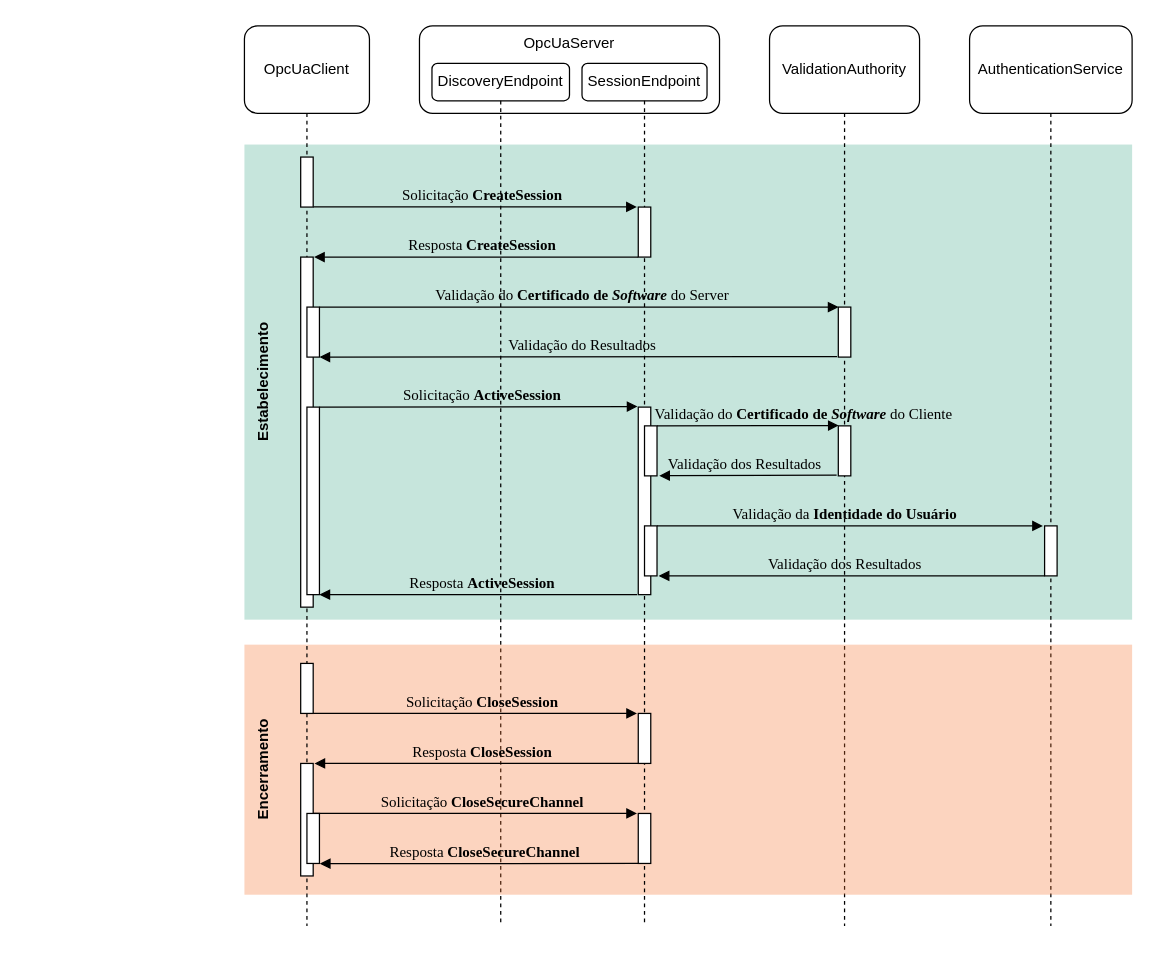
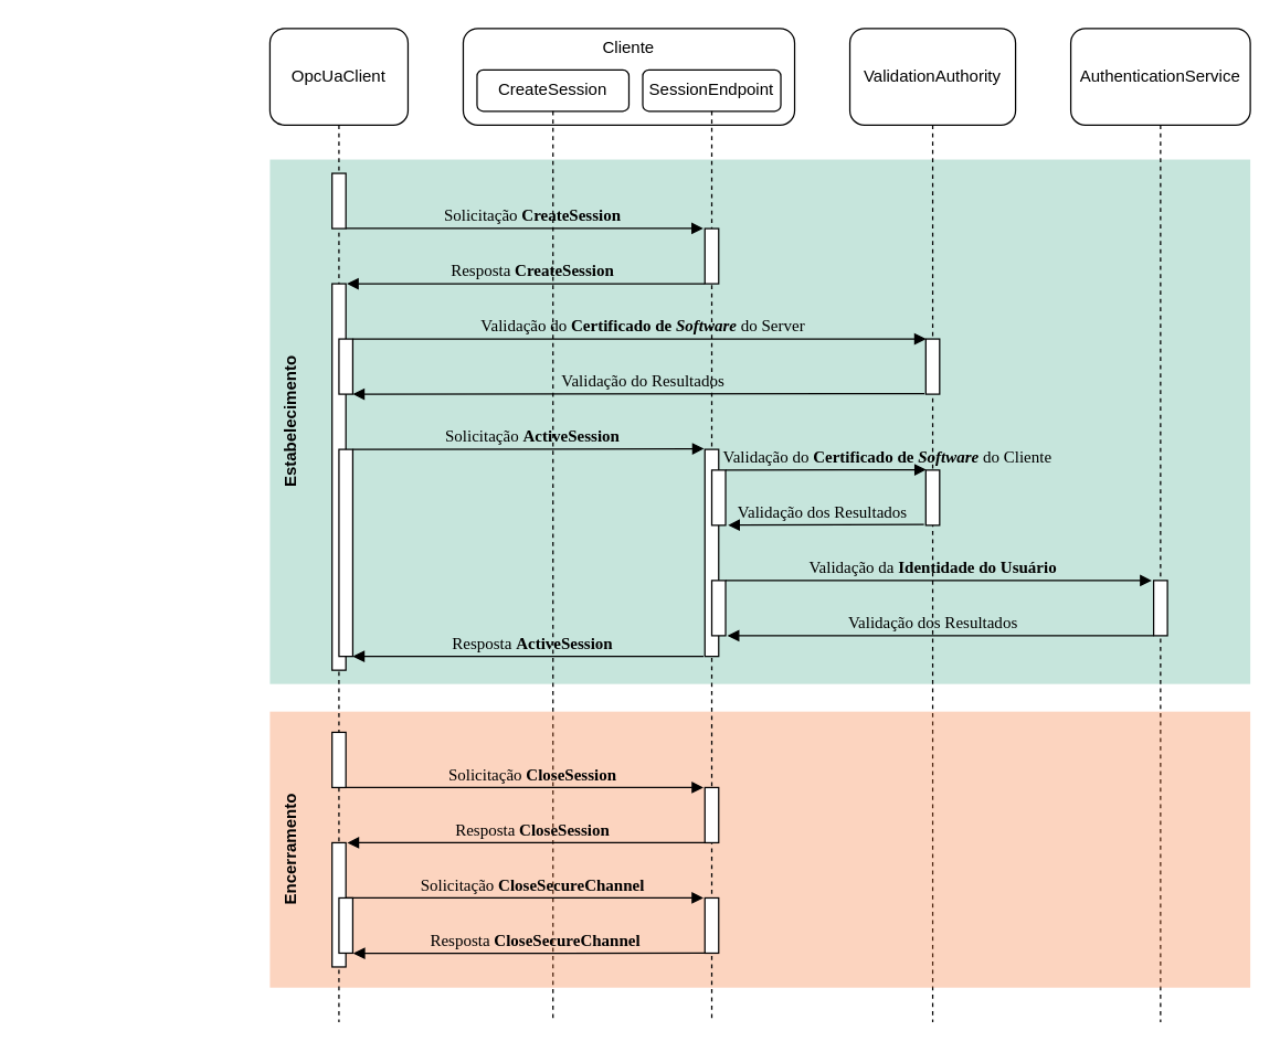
- <mxCell id="6" value="OpcUaServer" style="rounded=1;whiteSpace=wrap;html=1;verticalAlign=top;fontFamily=Helvetica;" parent="1" vertex="1"><mxGeometry x="335" y="20" width="240" height="70" as="geometry" /></mxCell>
+ <mxCell id="6" value="Cliente" style="rounded=1;whiteSpace=wrap;html=1;verticalAlign=top;fontFamily=Helvetica;" parent="1" vertex="1"><mxGeometry x="335" y="20" width="240" height="70" as="geometry" /></mxCell>
- <mxCell id="7" value="&lt;font style=&quot;font-size: 12px;&quot;&gt;DiscoveryEndpoint&lt;/font&gt;" style="shape=umlLifeline;perimeter=lifelinePerimeter;whiteSpace=wrap;html=1;container=1;collapsible=0;recursiveResize=0;outlineConnect=0;rounded=1;shadow=0;comic=0;labelBackgroundColor=none;strokeWidth=1;fontFamily=Helvetica;fontSize=12;align=center;size=30;" parent="1" vertex="1"><mxGeometry x="345" y="50" width="110" height="690" as="geometry" /></mxCell>
+ <mxCell id="7" value="&lt;font style=&quot;font-size: 12px;&quot;&gt;CreateSession&lt;/font&gt;" style="shape=umlLifeline;perimeter=lifelinePerimeter;whiteSpace=wrap;html=1;container=1;collapsible=0;recursiveResize=0;outlineConnect=0;rounded=1;shadow=0;comic=0;labelBackgroundColor=none;strokeWidth=1;fontFamily=Helvetica;fontSize=12;align=center;size=30;" parent="1" vertex="1"><mxGeometry x="345" y="50" width="110" height="690" as="geometry" /></mxCell>
